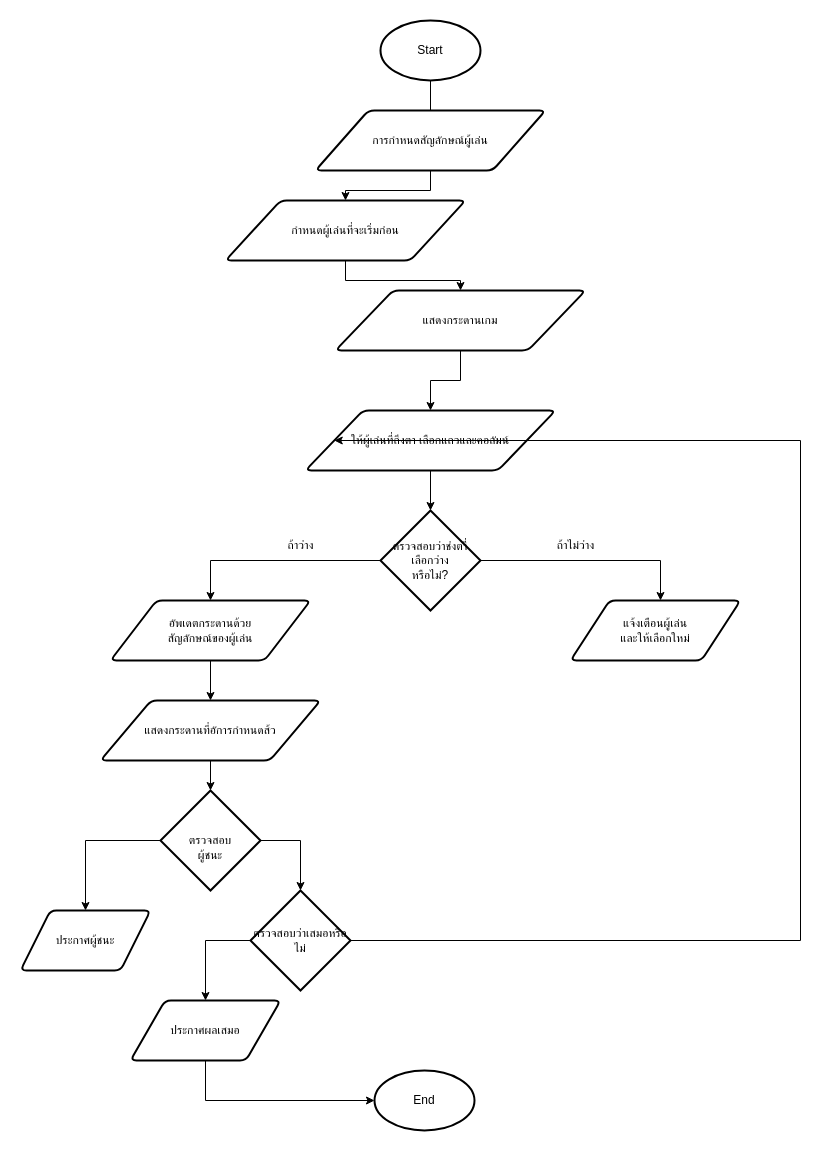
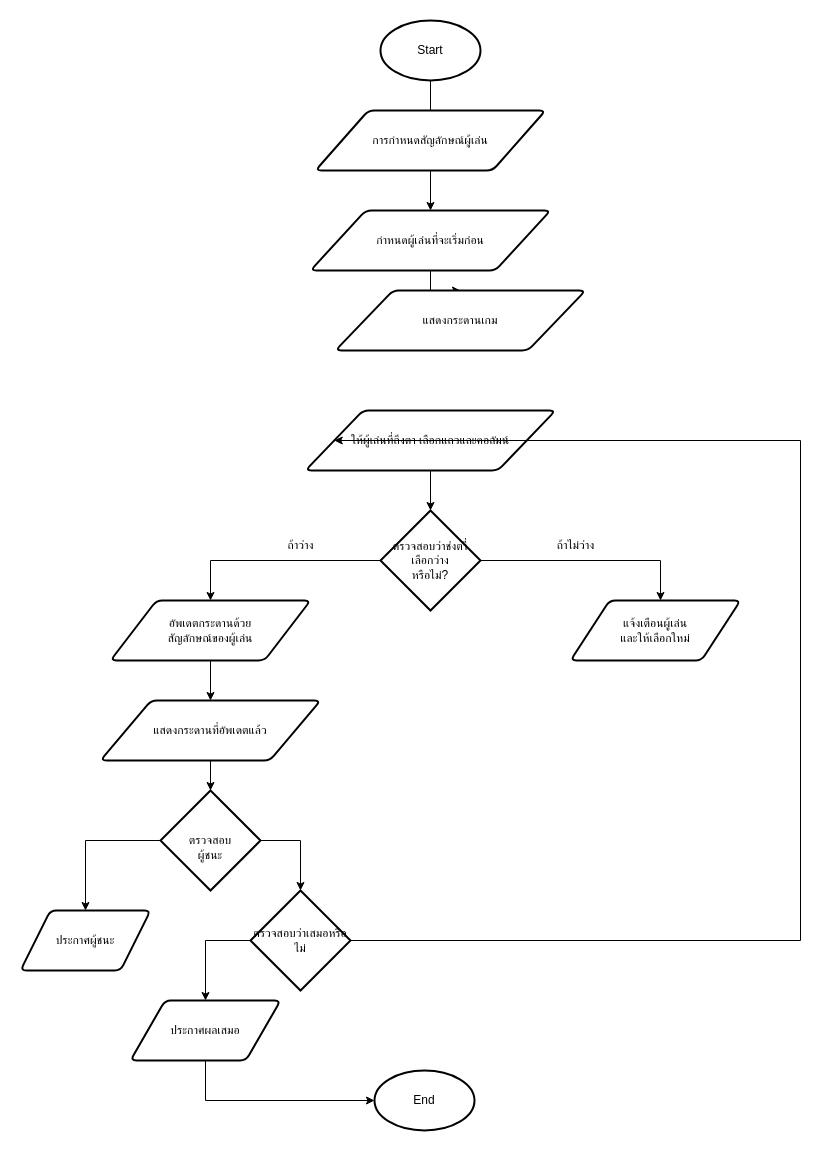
- <mxCell id="13" value="กำหนดผู้เล่นที่จะเริ่มก่อน" style="shape=parallelogram;html=1;strokeWidth=2;perimeter=parallelogramPerimeter;whiteSpace=wrap;rounded=1;arcSize=12;size=0.23;" vertex="1" parent="1"><mxGeometry x="225" y="200" width="240" height="60" as="geometry" /></mxCell>
+ <mxCell id="13" value="กำหนดผู้เล่นที่จะเริ่มก่อน" style="shape=parallelogram;html=1;strokeWidth=2;perimeter=parallelogramPerimeter;whiteSpace=wrap;rounded=1;arcSize=12;size=0.23;" vertex="1" parent="1"><mxGeometry x="310" y="210" width="240" height="60" as="geometry" /></mxCell>
- <mxCell id="14" value="" style="edgeStyle=orthogonalEdgeStyle;rounded=0;orthogonalLoop=1;jettySize=auto;html=1;" edge="1" parent="1" source="15" target="18"><mxGeometry relative="1" as="geometry" /></mxCell>
- <mxCell id="7" value="แสดงกระดานที่อัการกำหนดส้ว" style="shape=parallelogram;html=1;strokeWidth=2;perimeter=parallelogramPerimeter;whiteSpace=wrap;rounded=1;arcSize=12;size=0.23;" vertex="1" parent="1"><mxGeometry x="100" y="700" width="220" height="60" as="geometry" /></mxCell>
+ <mxCell id="7" value="แสดงกระดานที่อัพเดตแล้ว" style="shape=parallelogram;html=1;strokeWidth=2;perimeter=parallelogramPerimeter;whiteSpace=wrap;rounded=1;arcSize=12;size=0.23;" vertex="1" parent="1"><mxGeometry x="100" y="700" width="220" height="60" as="geometry" /></mxCell>
